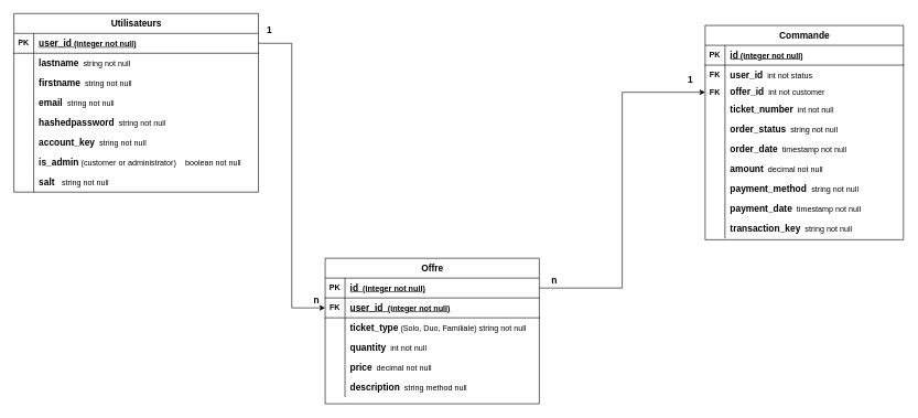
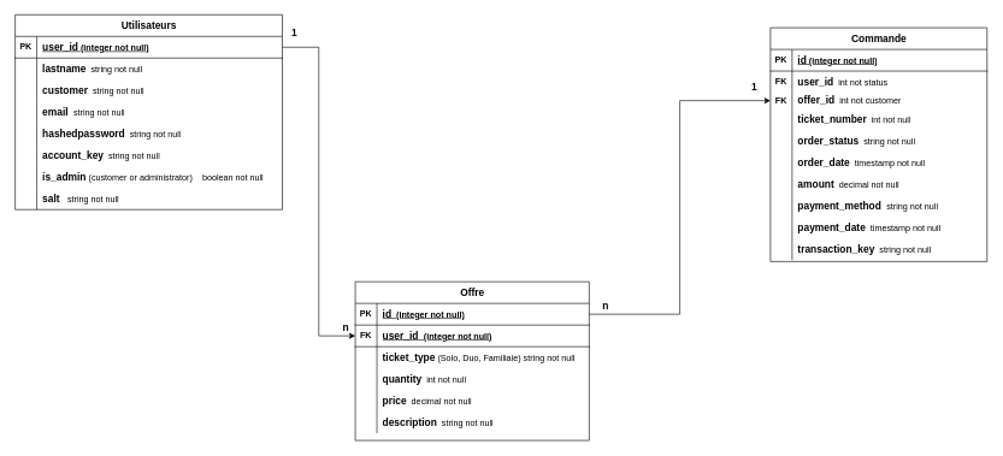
- <mxCell id="11" value="&lt;font style=&quot;font-size: 14px;&quot;&gt;&lt;b&gt;firstname&lt;/b&gt;&lt;/font&gt;&amp;nbsp; string not null" style="shape=partialRectangle;connectable=0;fillColor=none;top=0;left=0;bottom=0;right=0;align=left;spacingLeft=6;overflow=hidden;whiteSpace=wrap;html=1;" parent="9" vertex="1"><mxGeometry x="30" width="340" height="30" as="geometry"><mxRectangle width="340" height="30" as="alternateBounds" /></mxGeometry></mxCell>
+ <mxCell id="11" value="&lt;font style=&quot;font-size: 14px;&quot;&gt;&lt;b&gt;customer&lt;/b&gt;&lt;/font&gt;&amp;nbsp; string not null" style="shape=partialRectangle;connectable=0;fillColor=none;top=0;left=0;bottom=0;right=0;align=left;spacingLeft=6;overflow=hidden;whiteSpace=wrap;html=1;" parent="9" vertex="1"><mxGeometry x="30" width="340" height="30" as="geometry"><mxRectangle width="340" height="30" as="alternateBounds" /></mxGeometry></mxCell>
- <mxCell id="45" value="&lt;font style=&quot;font-size: 14px;&quot;&gt;&lt;b&gt;description&lt;/b&gt;&lt;/font&gt;&amp;nbsp; string method null" style="shape=partialRectangle;connectable=0;fillColor=none;top=0;left=0;bottom=0;right=0;align=left;spacingLeft=6;overflow=hidden;whiteSpace=wrap;html=1;" parent="43" vertex="1"><mxGeometry x="30" width="294" height="30" as="geometry"><mxRectangle width="294" height="30" as="alternateBounds" /></mxGeometry></mxCell>
+ <mxCell id="45" value="&lt;font style=&quot;font-size: 14px;&quot;&gt;&lt;b&gt;description&lt;/b&gt;&lt;/font&gt;&amp;nbsp; string not null" style="shape=partialRectangle;connectable=0;fillColor=none;top=0;left=0;bottom=0;right=0;align=left;spacingLeft=6;overflow=hidden;whiteSpace=wrap;html=1;" parent="43" vertex="1"><mxGeometry x="30" width="294" height="30" as="geometry"><mxRectangle width="294" height="30" as="alternateBounds" /></mxGeometry></mxCell>
